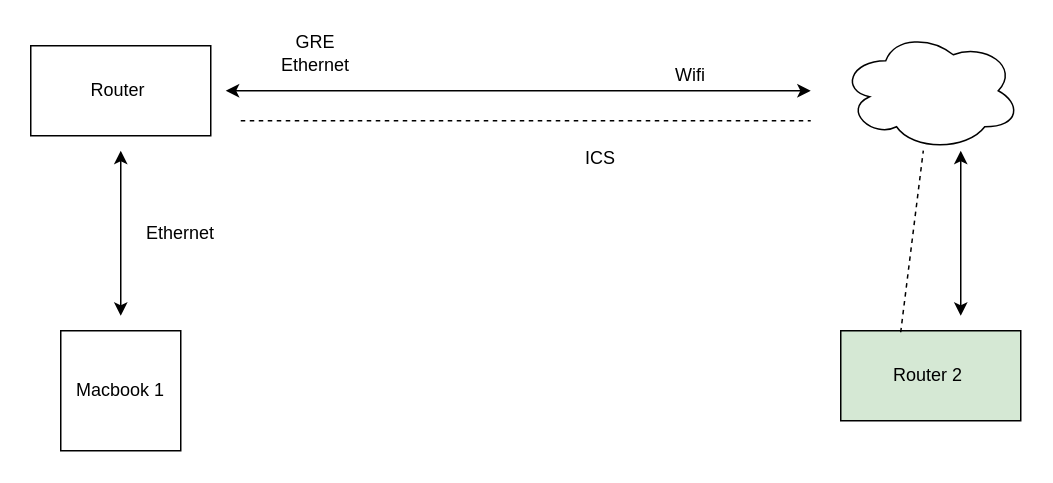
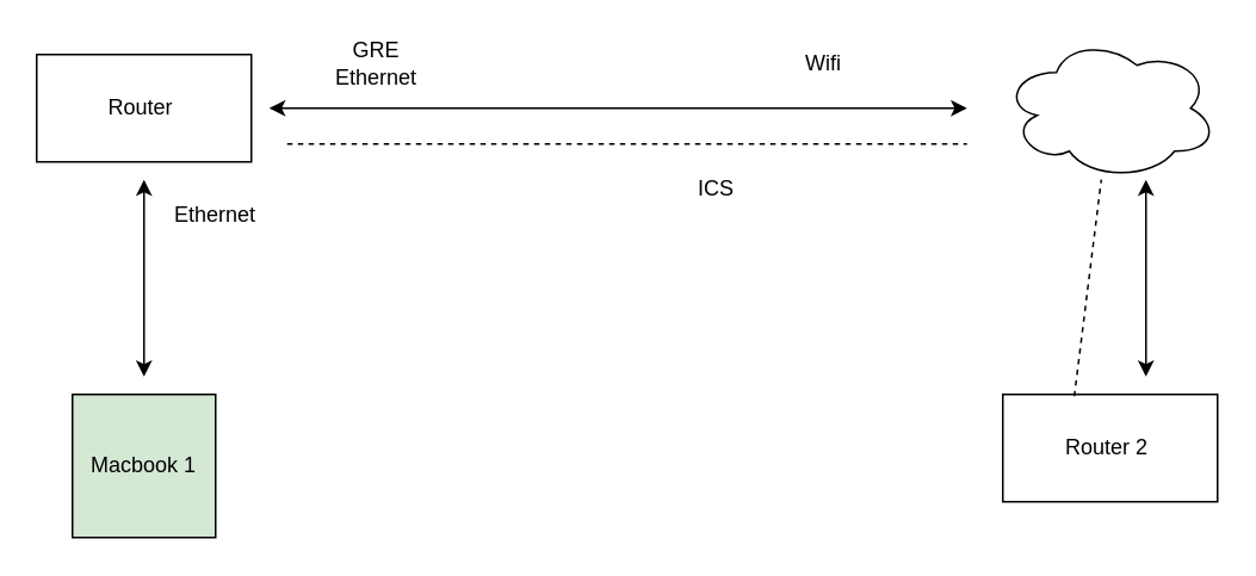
- <mxCell id="7" value="Wifi" style="text;html=1;align=center;verticalAlign=middle;whiteSpace=wrap;rounded=0;" vertex="1" parent="1"><mxGeometry x="430" y="35" width="60" height="30" as="geometry" /></mxCell>
+ <mxCell id="7" value="Wifi" style="text;html=1;align=center;verticalAlign=middle;whiteSpace=wrap;rounded=0;" vertex="1" parent="1"><mxGeometry x="430" y="20" width="60" height="30" as="geometry" /></mxCell>
- <mxCell id="9" value="Ethernet" style="text;html=1;align=center;verticalAlign=middle;whiteSpace=wrap;rounded=0;" vertex="1" parent="1"><mxGeometry x="90" y="140" width="60" height="30" as="geometry" /></mxCell>
+ <mxCell id="9" value="Ethernet" style="text;html=1;align=center;verticalAlign=middle;whiteSpace=wrap;rounded=0;" vertex="1" parent="1"><mxGeometry x="90" y="105" width="60" height="30" as="geometry" /></mxCell>
- <mxCell id="12" value="Router 2&amp;nbsp;" style="rounded=0;whiteSpace=wrap;html=1;fillColor=#d5e8d4;" vertex="1" parent="1"><mxGeometry x="560" y="220" width="120" height="60" as="geometry" /></mxCell>
+ <mxCell id="12" value="Router 2&amp;nbsp;" style="rounded=0;whiteSpace=wrap;html=1;" vertex="1" parent="1"><mxGeometry x="560" y="220" width="120" height="60" as="geometry" /></mxCell>
- <mxCell id="3" value="Macbook 1" style="whiteSpace=wrap;html=1;aspect=fixed;" vertex="1" parent="1"><mxGeometry x="40" y="220" width="80" height="80" as="geometry" /></mxCell>
+ <mxCell id="3" value="Macbook 1" style="whiteSpace=wrap;html=1;aspect=fixed;fillColor=#d5e8d4;" vertex="1" parent="1"><mxGeometry x="40" y="220" width="80" height="80" as="geometry" /></mxCell>
